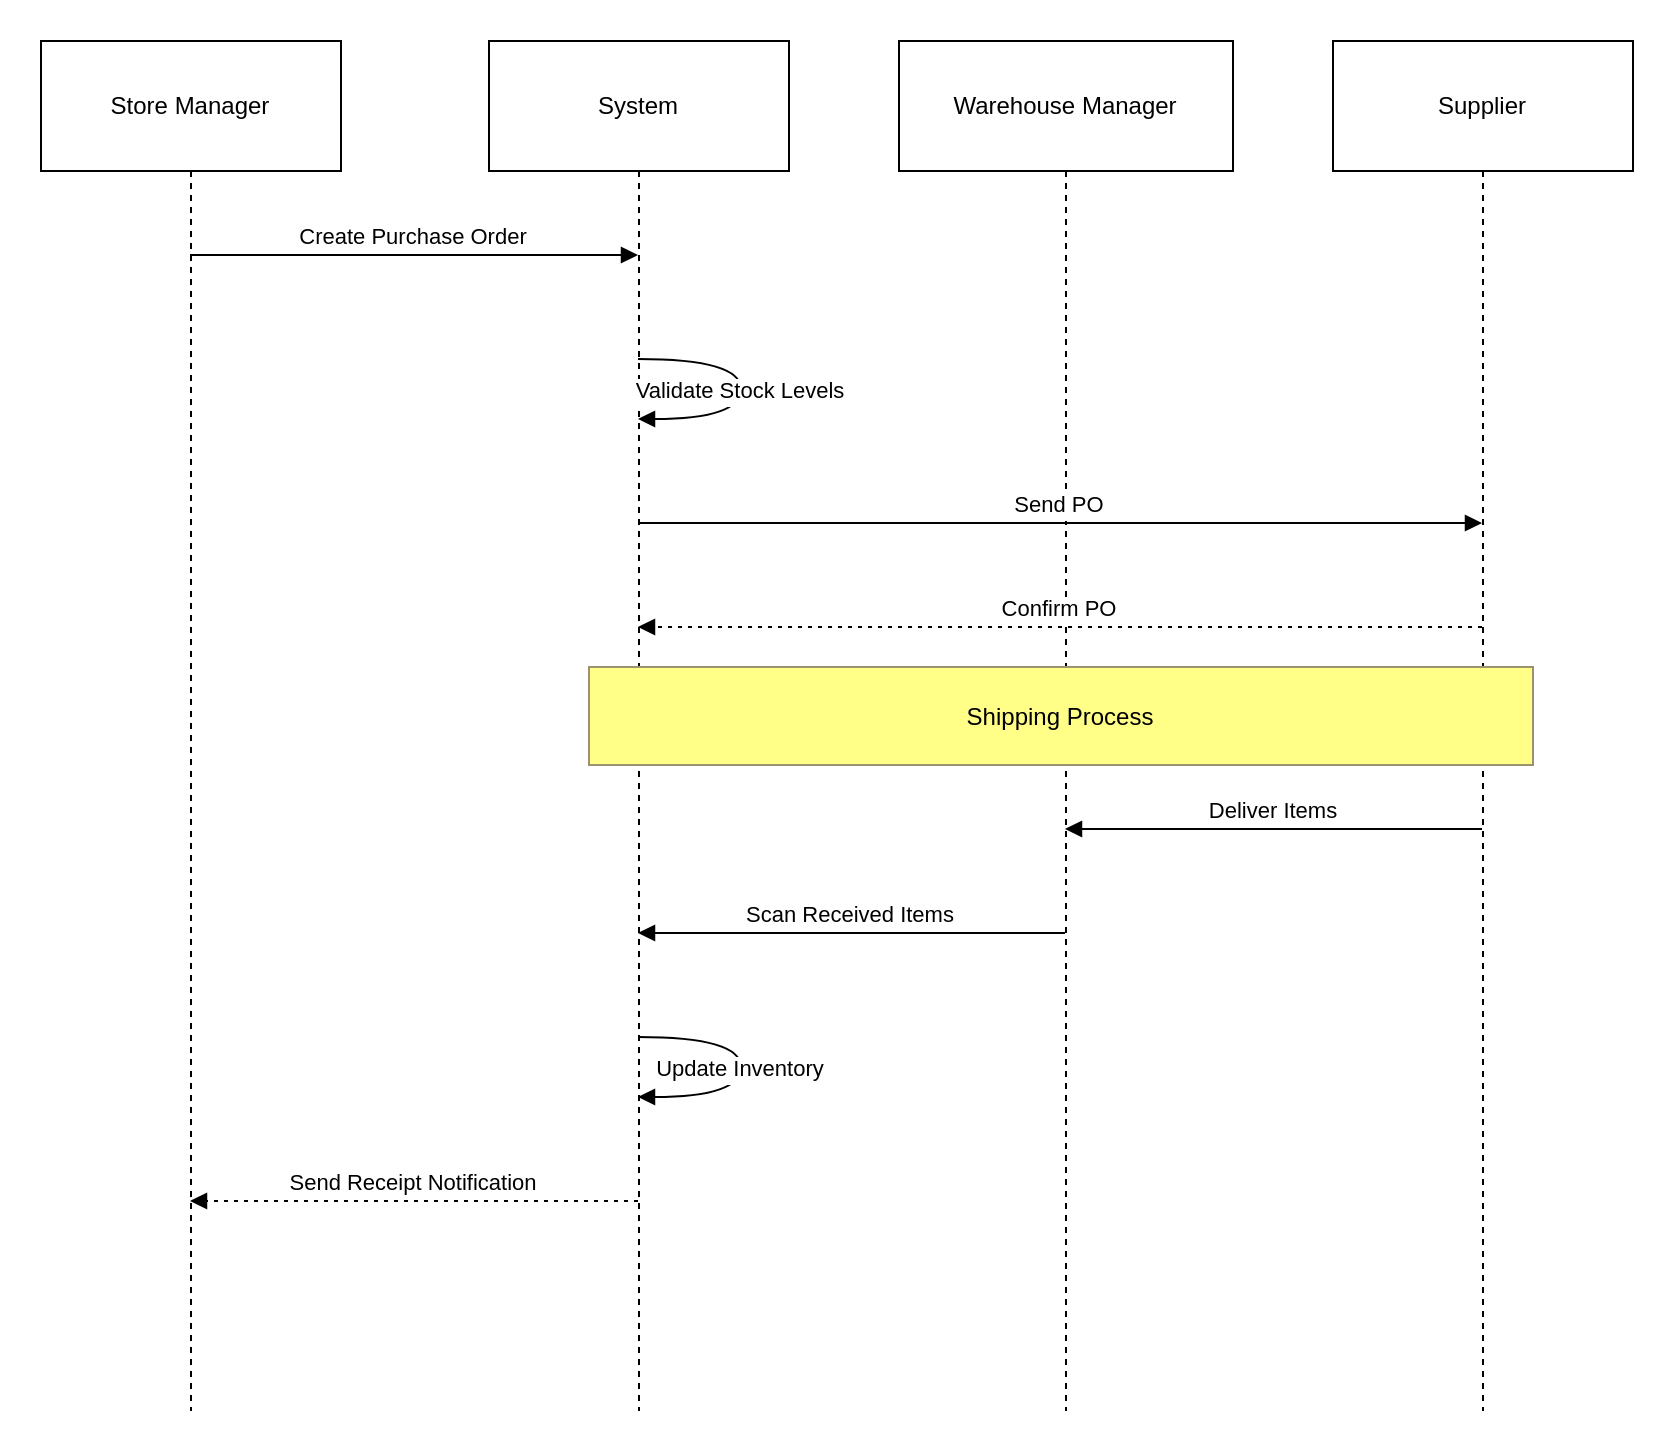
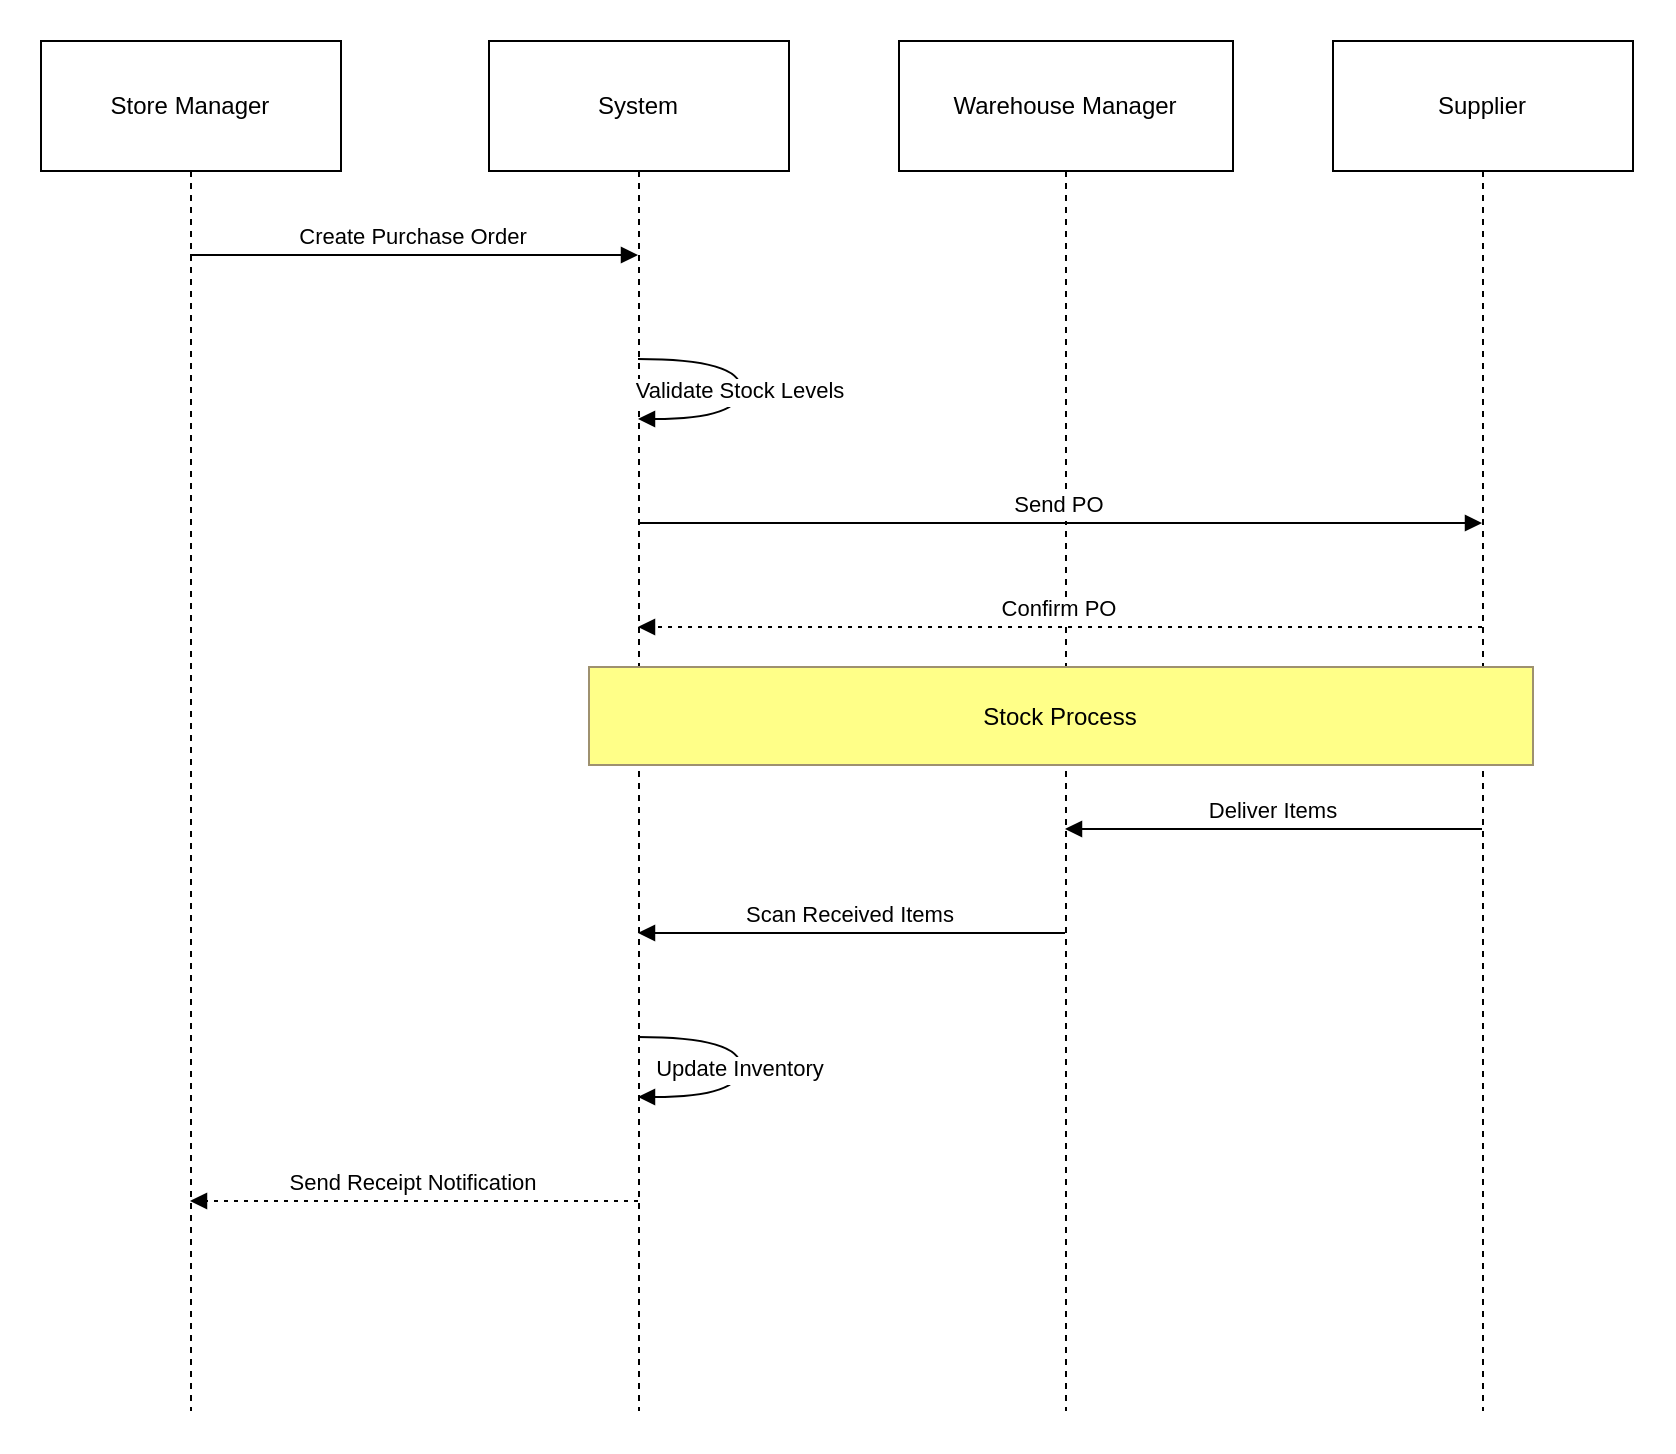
- <mxCell id="14" value="Shipping Process" style="fillColor=#ffff88;strokeColor=#9E916F;" vertex="1" parent="1"><mxGeometry x="294" y="333" width="472" height="49" as="geometry" /></mxCell>
+ <mxCell id="14" value="Stock Process" style="fillColor=#ffff88;strokeColor=#9E916F;" vertex="1" parent="1"><mxGeometry x="294" y="333" width="472" height="49" as="geometry" /></mxCell>
